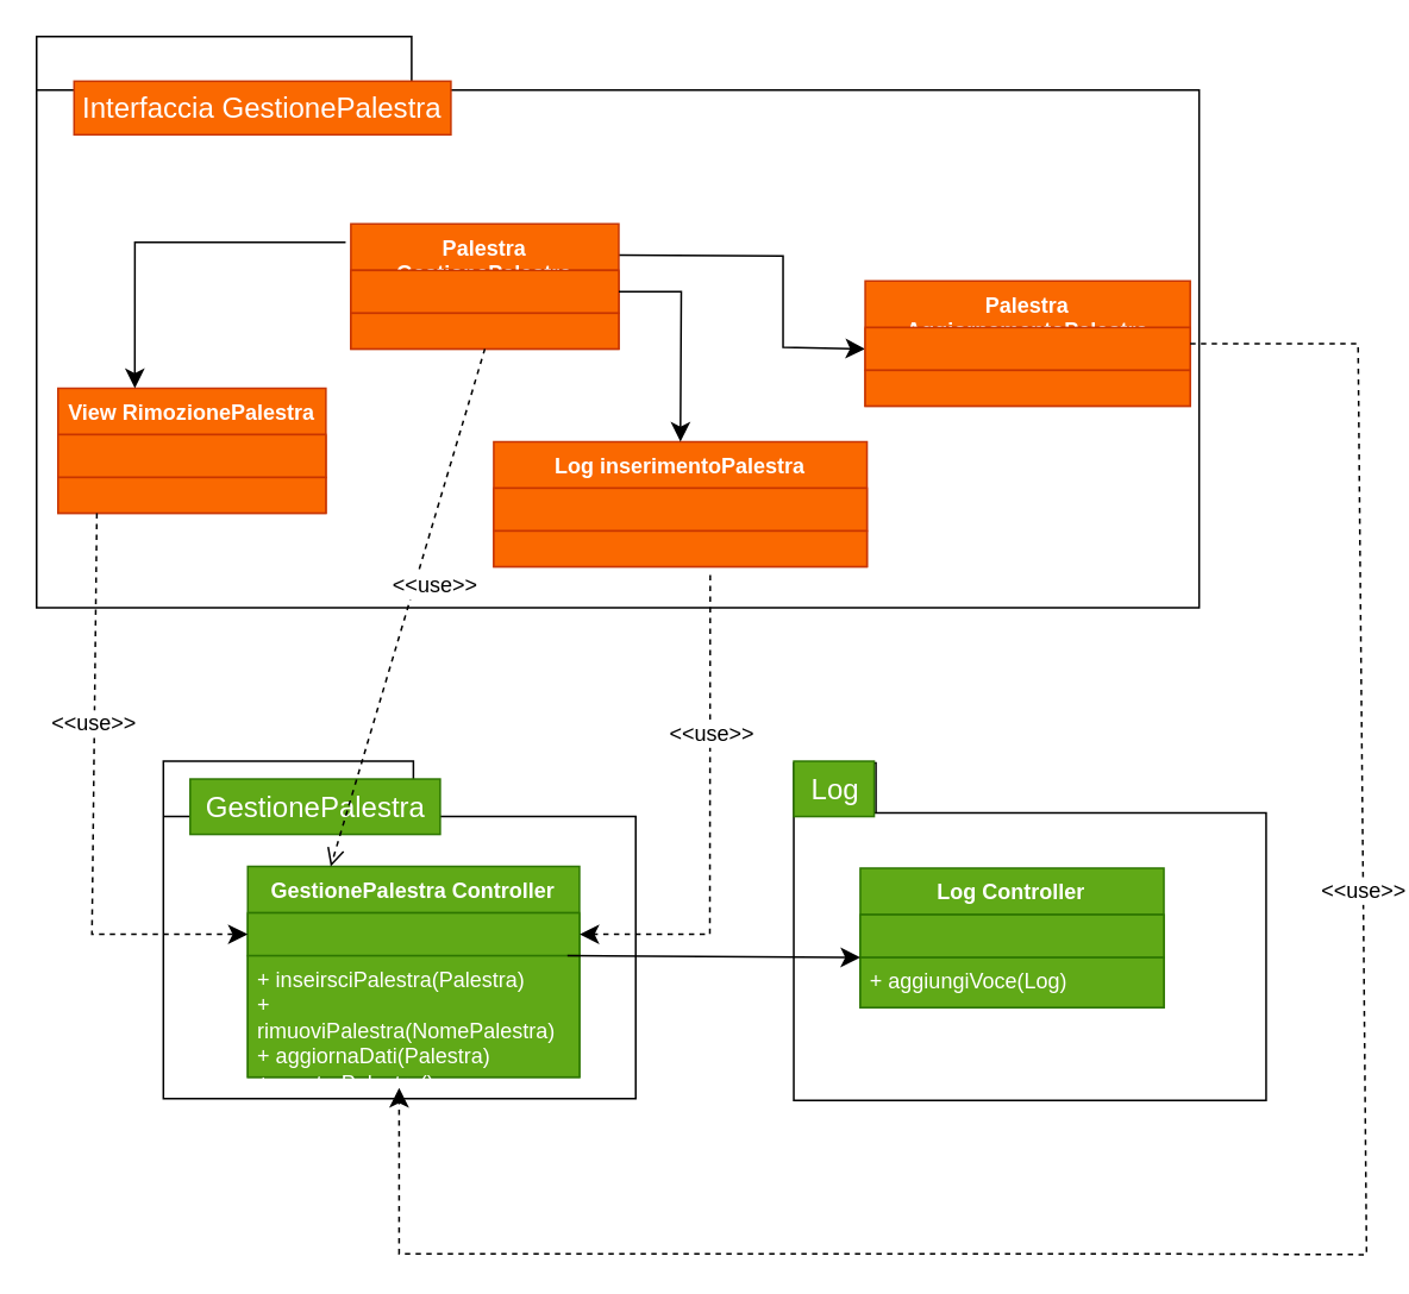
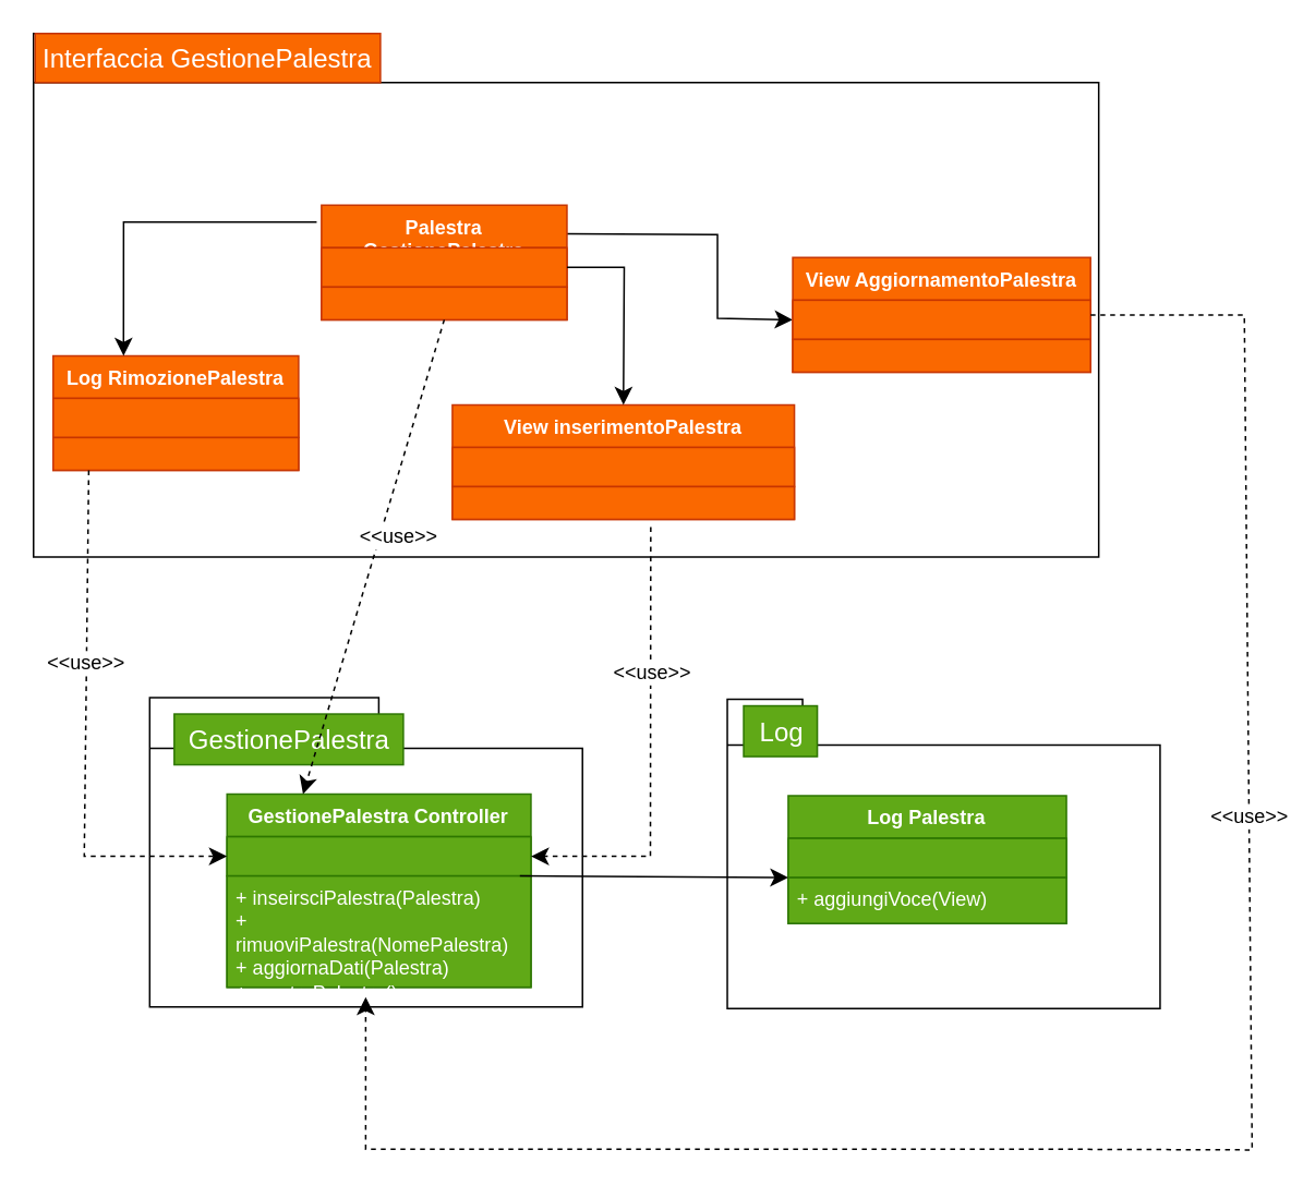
- <mxCell id="3" value="&lt;font color=&quot;#ffffff&quot;&gt;Interfaccia GestionePalestra&lt;/font&gt;" style="text;strokeColor=#C73500;fillColor=#fa6800;html=1;align=center;verticalAlign=middle;whiteSpace=wrap;rounded=0;fontSize=16;fontColor=#000000;" parent="1" vertex="1"><mxGeometry x="41" y="45" width="211" height="30" as="geometry" /></mxCell>
+ <mxCell id="3" value="&lt;font color=&quot;#ffffff&quot;&gt;Interfaccia GestionePalestra&lt;/font&gt;" style="text;strokeColor=#C73500;fillColor=#fa6800;html=1;align=center;verticalAlign=middle;whiteSpace=wrap;rounded=0;fontSize=16;fontColor=#000000;" parent="1" vertex="1"><mxGeometry x="21" y="20" width="211" height="30" as="geometry" /></mxCell>
- <mxCell id="33" value="&lt;font color=&quot;#ffffff&quot;&gt;Palestra AggiornamentoPalestra&lt;br&gt;&lt;/font&gt;" style="swimlane;fontStyle=1;align=center;verticalAlign=top;childLayout=stackLayout;horizontal=1;startSize=26;horizontalStack=0;resizeParent=1;resizeParentMax=0;resizeLast=0;collapsible=1;marginBottom=0;whiteSpace=wrap;html=1;fillColor=#fa6800;fontColor=#000000;strokeColor=#C73500;" parent="1" vertex="1"><mxGeometry x="484" y="157" width="182" height="70" as="geometry" /></mxCell>
+ <mxCell id="33" value="&lt;font color=&quot;#ffffff&quot;&gt;View AggiornamentoPalestra&lt;br&gt;&lt;/font&gt;" style="swimlane;fontStyle=1;align=center;verticalAlign=top;childLayout=stackLayout;horizontal=1;startSize=26;horizontalStack=0;resizeParent=1;resizeParentMax=0;resizeLast=0;collapsible=1;marginBottom=0;whiteSpace=wrap;html=1;fillColor=#fa6800;fontColor=#000000;strokeColor=#C73500;" parent="1" vertex="1"><mxGeometry x="484" y="157" width="182" height="70" as="geometry" /></mxCell>
- <mxCell id="7" value="&lt;font color=&quot;#ffffff&quot;&gt;View RimozionePalestra&lt;br&gt;&lt;/font&gt;" style="swimlane;fontStyle=1;align=center;verticalAlign=top;childLayout=stackLayout;horizontal=1;startSize=26;horizontalStack=0;resizeParent=1;resizeParentMax=0;resizeLast=0;collapsible=1;marginBottom=0;whiteSpace=wrap;html=1;fillColor=#fa6800;fontColor=#000000;strokeColor=#C73500;" parent="1" vertex="1"><mxGeometry x="32" y="217" width="150" height="70" as="geometry" /></mxCell>
+ <mxCell id="7" value="&lt;font color=&quot;#ffffff&quot;&gt;Log RimozionePalestra&lt;br&gt;&lt;/font&gt;" style="swimlane;fontStyle=1;align=center;verticalAlign=top;childLayout=stackLayout;horizontal=1;startSize=26;horizontalStack=0;resizeParent=1;resizeParentMax=0;resizeLast=0;collapsible=1;marginBottom=0;whiteSpace=wrap;html=1;fillColor=#fa6800;fontColor=#000000;strokeColor=#C73500;" parent="1" vertex="1"><mxGeometry x="32" y="217" width="150" height="70" as="geometry" /></mxCell>
- <mxCell id="11" value="&lt;font color=&quot;#ffffff&quot;&gt;Log inserimentoPalestra&lt;br&gt;&lt;/font&gt;" style="swimlane;fontStyle=1;align=center;verticalAlign=top;childLayout=stackLayout;horizontal=1;startSize=26;horizontalStack=0;resizeParent=1;resizeParentMax=0;resizeLast=0;collapsible=1;marginBottom=0;whiteSpace=wrap;html=1;fillColor=#fa6800;fontColor=#000000;strokeColor=#C73500;" parent="1" vertex="1"><mxGeometry x="276" y="247" width="209" height="70" as="geometry" /></mxCell>
+ <mxCell id="11" value="&lt;font color=&quot;#ffffff&quot;&gt;View inserimentoPalestra&lt;br&gt;&lt;/font&gt;" style="swimlane;fontStyle=1;align=center;verticalAlign=top;childLayout=stackLayout;horizontal=1;startSize=26;horizontalStack=0;resizeParent=1;resizeParentMax=0;resizeLast=0;collapsible=1;marginBottom=0;whiteSpace=wrap;html=1;fillColor=#fa6800;fontColor=#000000;strokeColor=#C73500;" parent="1" vertex="1"><mxGeometry x="276" y="247" width="209" height="70" as="geometry" /></mxCell>
- <mxCell id="40" value="Log" style="text;html=1;align=center;verticalAlign=middle;resizable=0;points=[];autosize=1;fontSize=16;fillColor=#60a917;fontColor=#ffffff;strokeColor=#2D7600;" parent="1" vertex="1"><mxGeometry x="444" y="426" width="45" height="31" as="geometry" /></mxCell>
+ <mxCell id="40" value="Log" style="text;html=1;align=center;verticalAlign=middle;resizable=0;points=[];autosize=1;fontSize=16;fillColor=#60a917;fontColor=#ffffff;strokeColor=#2D7600;" parent="1" vertex="1"><mxGeometry x="454" y="431" width="45" height="31" as="geometry" /></mxCell>
- <mxCell id="24" style="edgeStyle=none;curved=1;rounded=0;orthogonalLoop=1;jettySize=auto;html=1;exitX=0.5;exitY=1;exitDx=0;exitDy=0;fontSize=12;startSize=8;endSize=8;dashed=1;entryX=0.25;entryY=0;entryDx=0;entryDy=0;endArrow=open;" parent="1" source="16" target="20" edge="1"><mxGeometry relative="1" as="geometry"><mxPoint x="369" y="486" as="targetPoint" /></mxGeometry></mxCell>
+ <mxCell id="24" style="edgeStyle=none;curved=1;rounded=0;orthogonalLoop=1;jettySize=auto;html=1;exitX=0.5;exitY=1;exitDx=0;exitDy=0;fontSize=12;startSize=8;endSize=8;dashed=1;entryX=0.25;entryY=0;entryDx=0;entryDy=0;" parent="1" source="16" target="20" edge="1"><mxGeometry relative="1" as="geometry"><mxPoint x="369" y="486" as="targetPoint" /></mxGeometry></mxCell>
- <mxCell id="41" value="Log Controller" style="swimlane;fontStyle=1;align=center;verticalAlign=top;childLayout=stackLayout;horizontal=1;startSize=26;horizontalStack=0;resizeParent=1;resizeParentMax=0;resizeLast=0;collapsible=1;marginBottom=0;whiteSpace=wrap;html=1;fillColor=#60a917;fontColor=#ffffff;strokeColor=#2D7600;" parent="1" vertex="1"><mxGeometry x="481.25" y="486" width="170" height="78" as="geometry" /></mxCell>
+ <mxCell id="41" value="Log Palestra" style="swimlane;fontStyle=1;align=center;verticalAlign=top;childLayout=stackLayout;horizontal=1;startSize=26;horizontalStack=0;resizeParent=1;resizeParentMax=0;resizeLast=0;collapsible=1;marginBottom=0;whiteSpace=wrap;html=1;fillColor=#60a917;fontColor=#ffffff;strokeColor=#2D7600;" parent="1" vertex="1"><mxGeometry x="481.25" y="486" width="170" height="78" as="geometry" /></mxCell>
- <mxCell id="44" value="+ aggiungiVoce(Log)" style="text;strokeColor=#2D7600;fillColor=#60a917;align=left;verticalAlign=top;spacingLeft=4;spacingRight=4;overflow=hidden;rotatable=0;points=[[0,0.5],[1,0.5]];portConstraint=eastwest;whiteSpace=wrap;html=1;fontColor=#ffffff;" parent="41" vertex="1"><mxGeometry y="50" width="170" height="28" as="geometry" /></mxCell>
+ <mxCell id="44" value="+ aggiungiVoce(View)" style="text;strokeColor=#2D7600;fillColor=#60a917;align=left;verticalAlign=top;spacingLeft=4;spacingRight=4;overflow=hidden;rotatable=0;points=[[0,0.5],[1,0.5]];portConstraint=eastwest;whiteSpace=wrap;html=1;fontColor=#ffffff;" parent="41" vertex="1"><mxGeometry y="50" width="170" height="28" as="geometry" /></mxCell>
